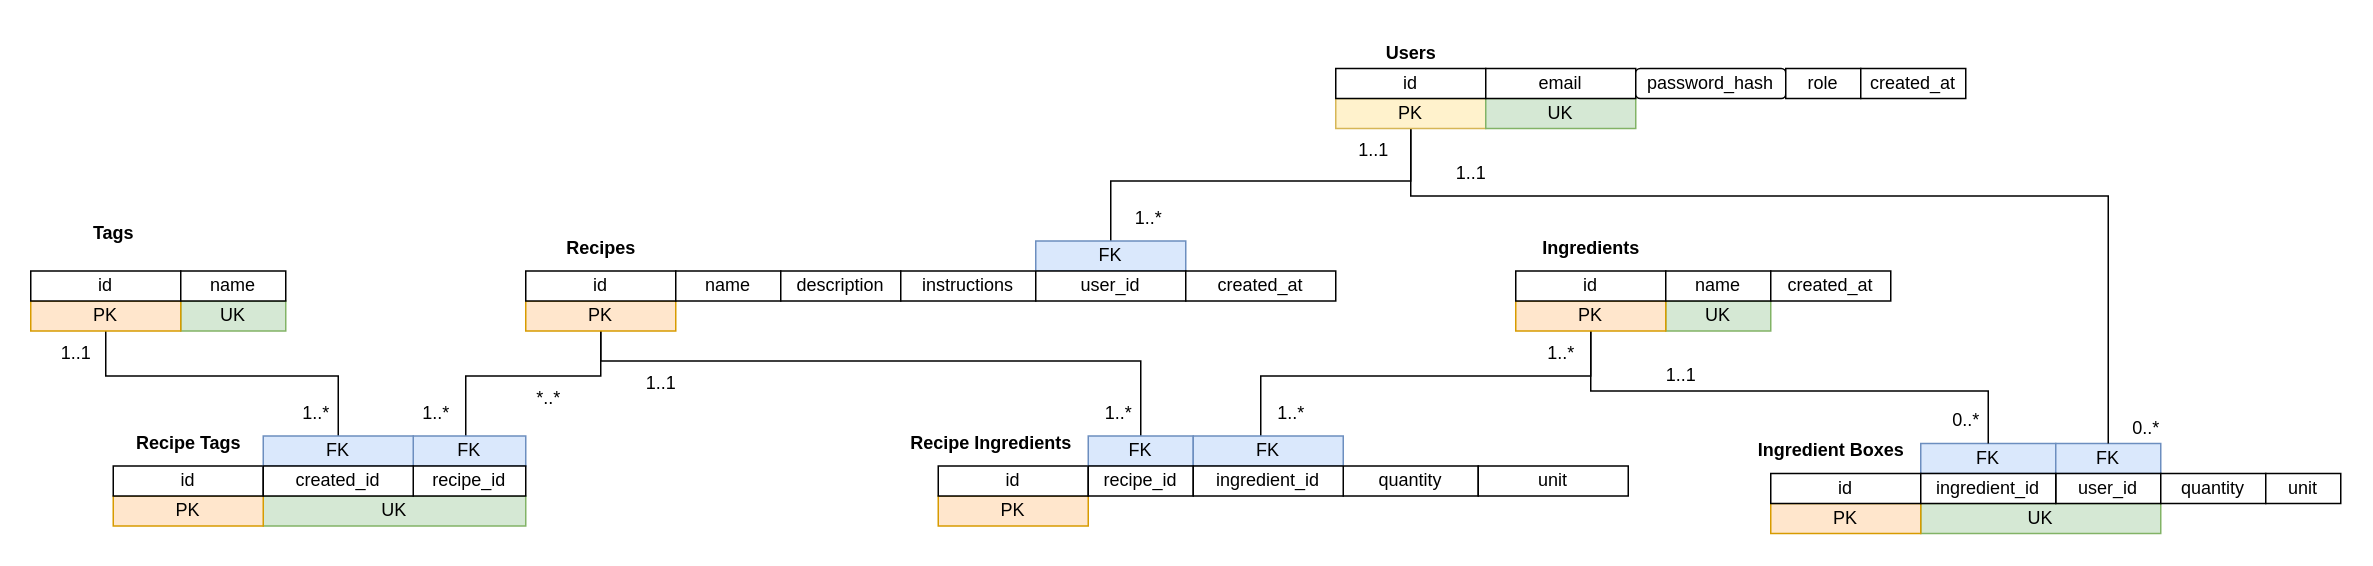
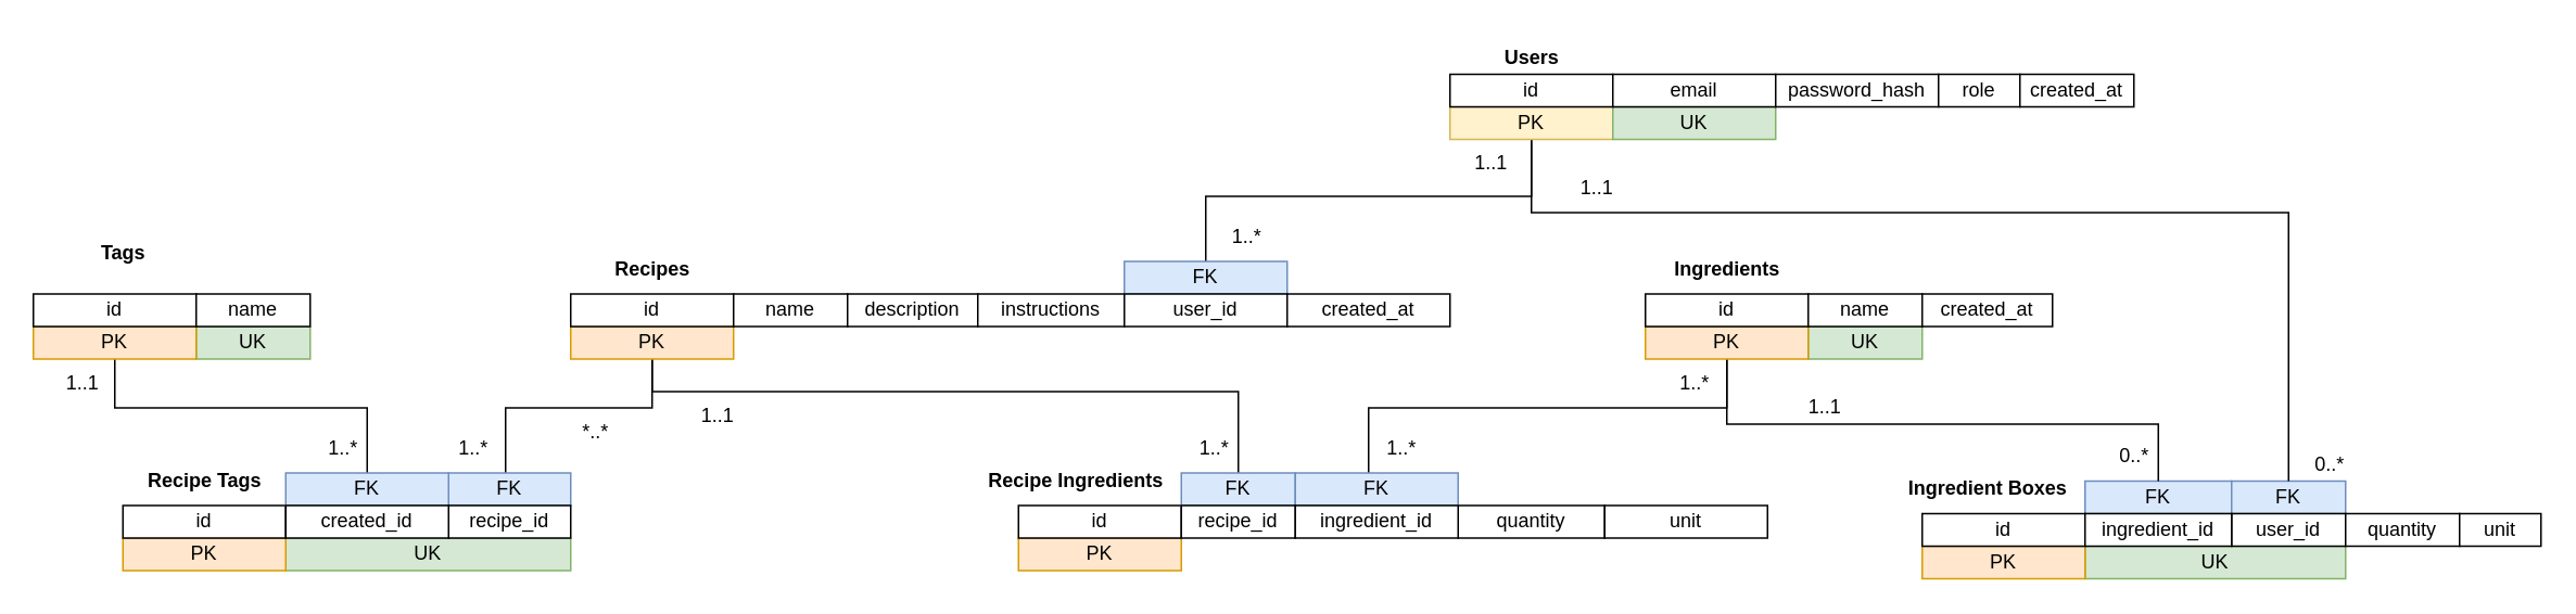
- <mxCell id="17" value="password_hash" style="whiteSpace=wrap;html=1;rounded=1;" parent="1" vertex="1"><mxGeometry x="1090" y="45" width="100" height="20" as="geometry" /></mxCell>
+ <mxCell id="17" value="password_hash" style="rounded=0;whiteSpace=wrap;html=1;" parent="1" vertex="1"><mxGeometry x="1090" y="45" width="100" height="20" as="geometry" /></mxCell>
